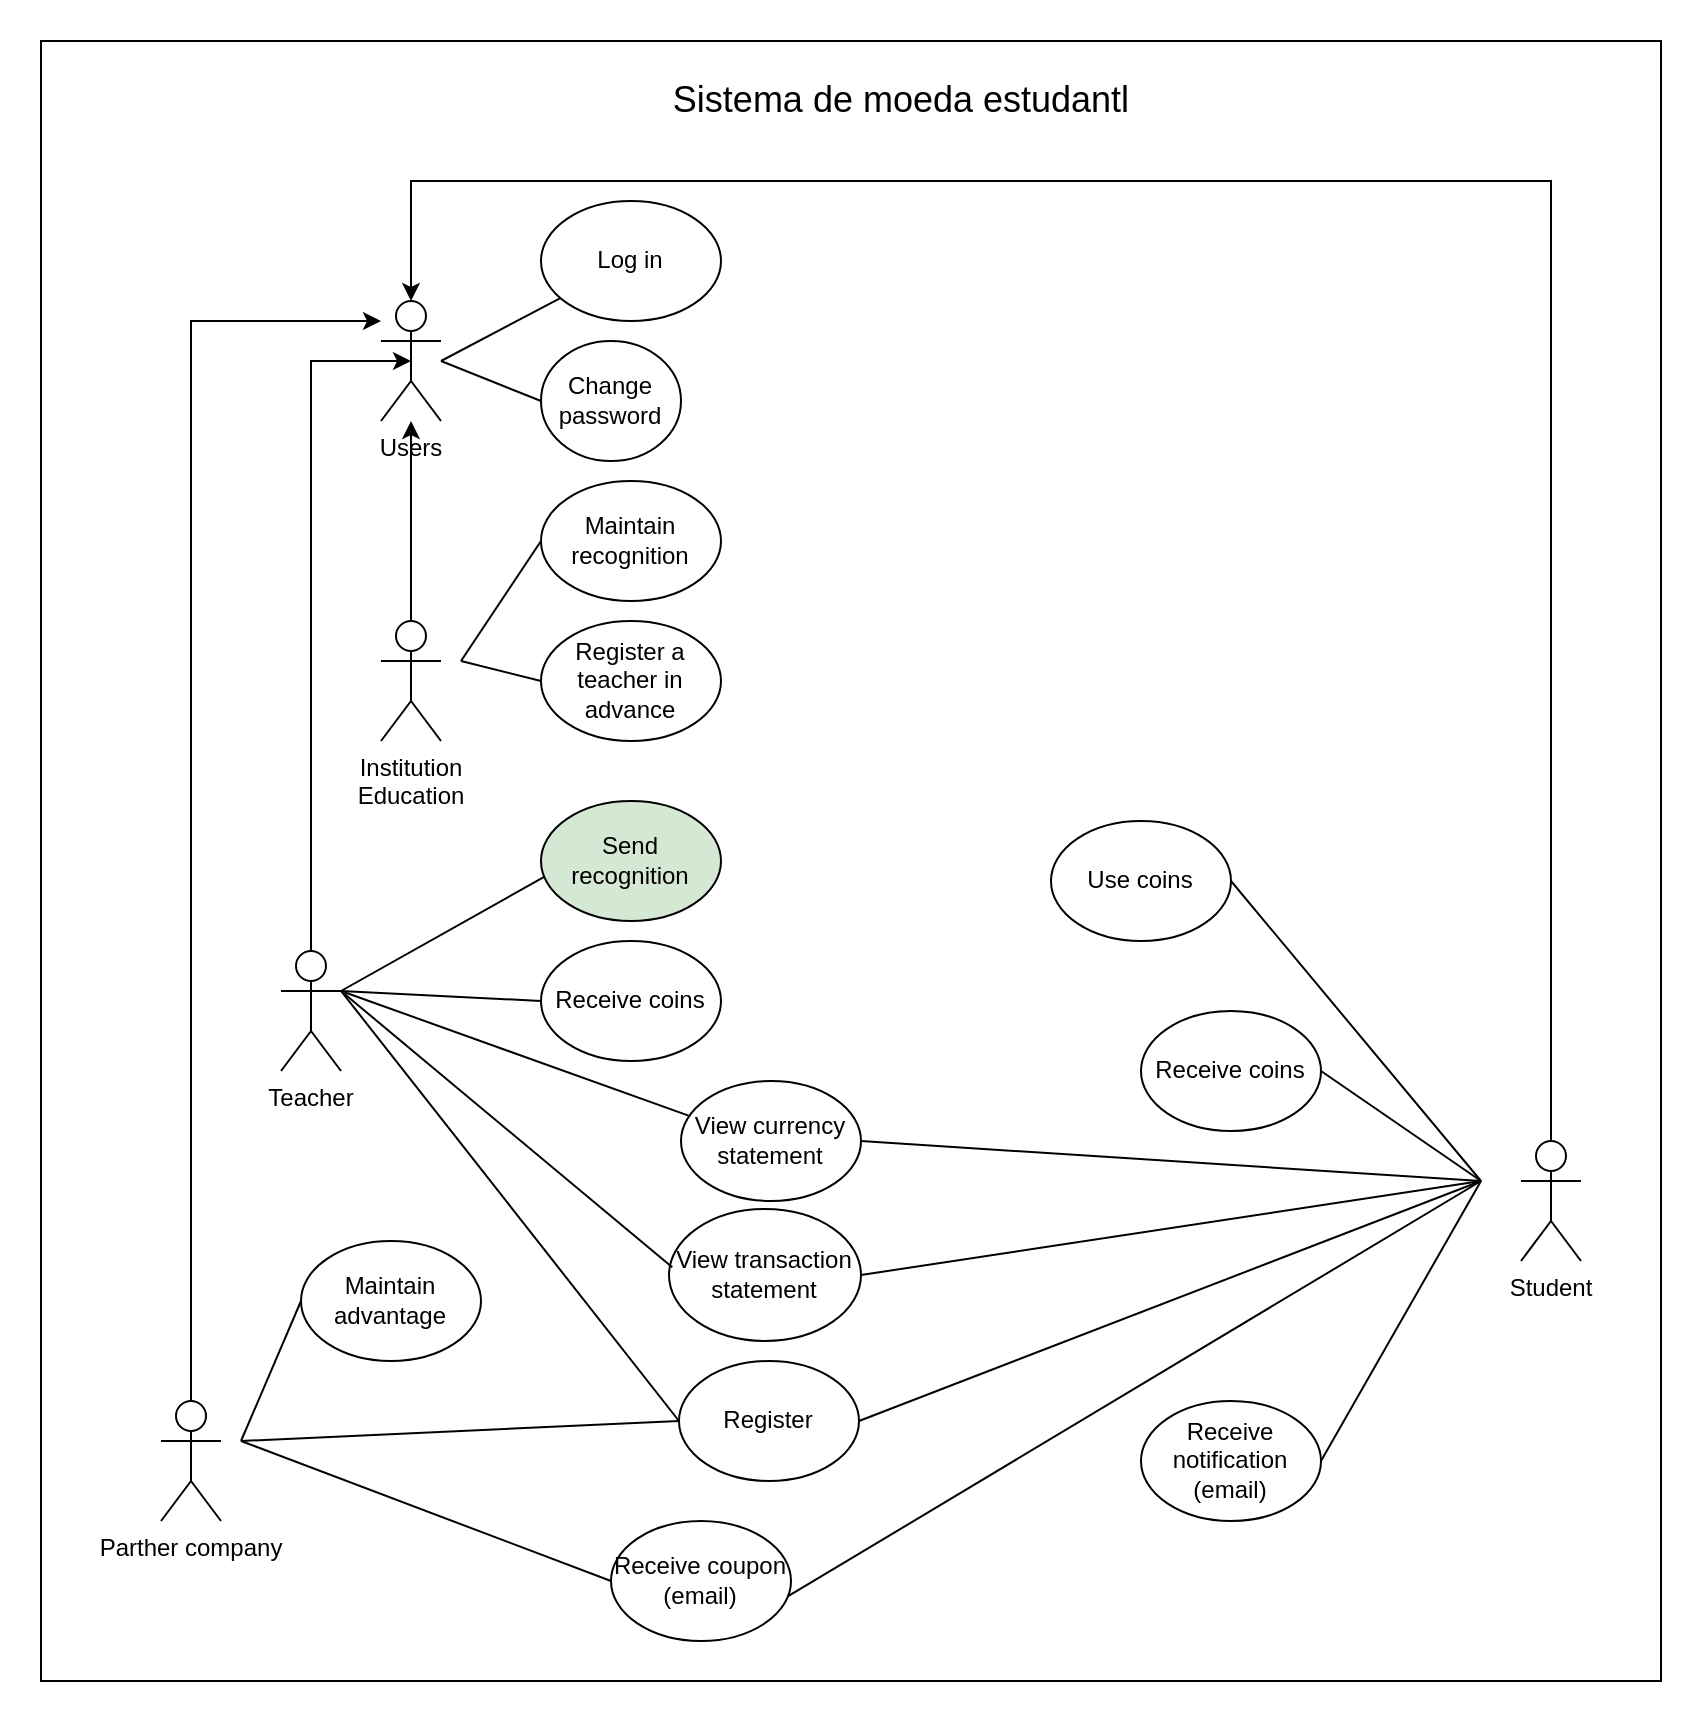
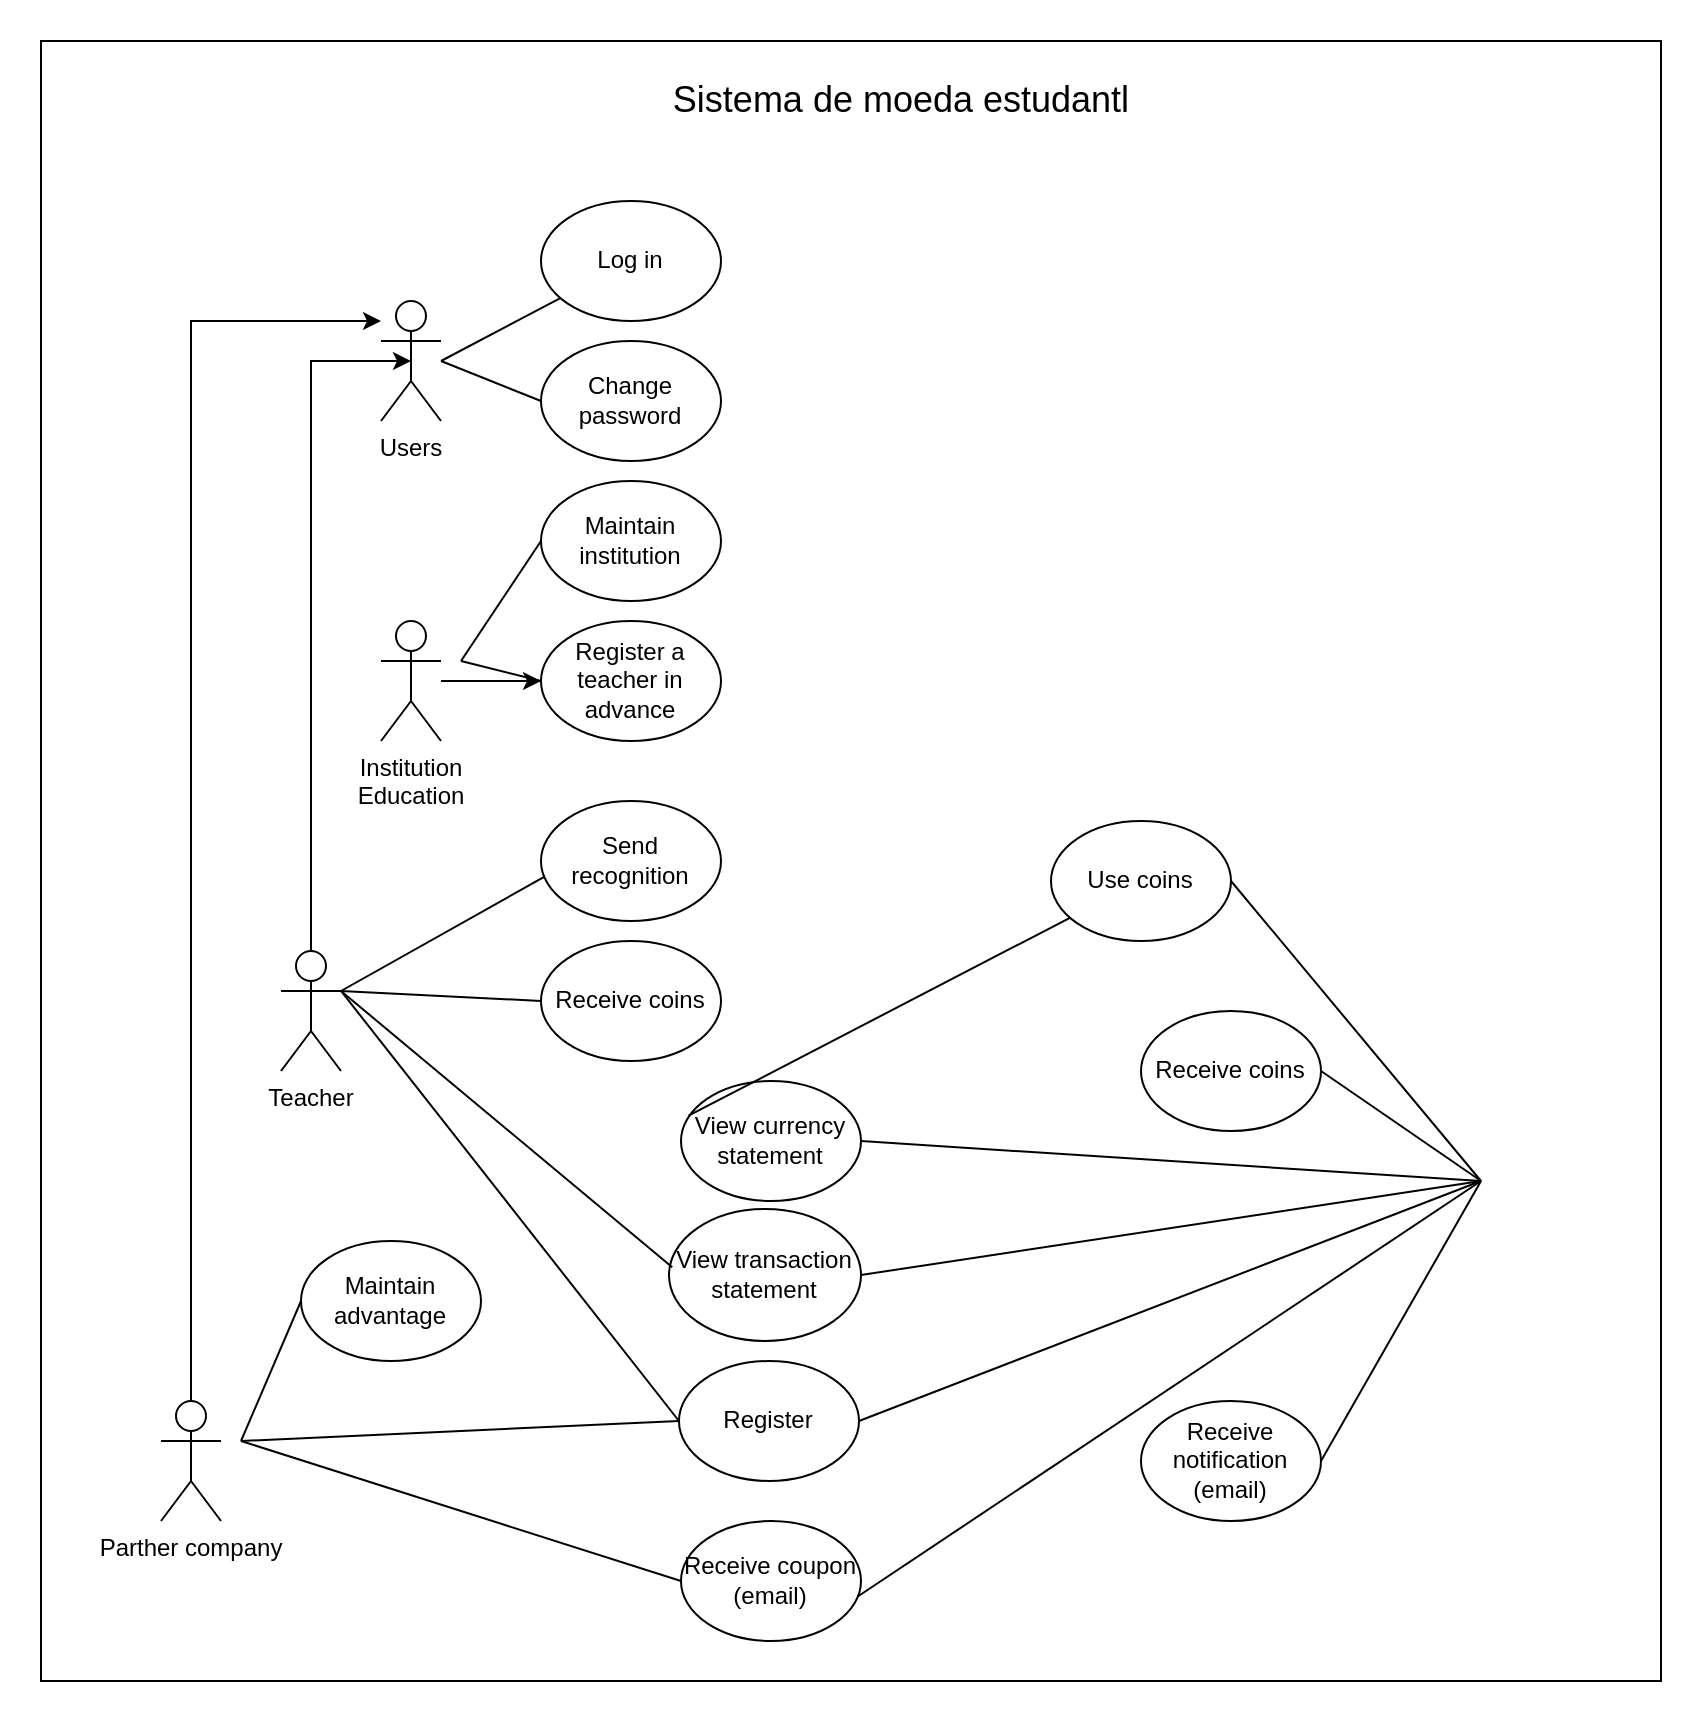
- <mxCell id="7" style="edgeStyle=orthogonalEdgeStyle;rounded=0;orthogonalLoop=1;jettySize=auto;html=1;" parent="1" source="8" target="3" edge="1"><mxGeometry relative="1" as="geometry"><Array as="points"><mxPoint x="775" y="90" /><mxPoint x="205" y="90" /></Array></mxGeometry></mxCell>
- <mxCell id="12" value="Change password" style="ellipse;whiteSpace=wrap;html=1;" parent="1" vertex="1"><mxGeometry x="270" y="170" width="70" height="60" as="geometry" /></mxCell>
+ <mxCell id="12" value="Change password" style="ellipse;whiteSpace=wrap;html=1;" parent="1" vertex="1"><mxGeometry x="270" y="170" width="90" height="60" as="geometry" /></mxCell>
- <mxCell id="14" style="edgeStyle=orthogonalEdgeStyle;rounded=0;orthogonalLoop=1;jettySize=auto;html=1;" parent="1" source="15" target="3" edge="1"><mxGeometry relative="1" as="geometry" /></mxCell>
+ <mxCell id="14" style="edgeStyle=orthogonalEdgeStyle;rounded=0;orthogonalLoop=1;jettySize=auto;html=1;" parent="1" source="15" target="18" edge="1"><mxGeometry relative="1" as="geometry" /></mxCell>
- <mxCell id="16" value="Maintain recognition" style="ellipse;whiteSpace=wrap;html=1;" parent="1" vertex="1"><mxGeometry x="270" y="240" width="90" height="60" as="geometry" /></mxCell>
+ <mxCell id="16" value="Maintain institution" style="ellipse;whiteSpace=wrap;html=1;" parent="1" vertex="1"><mxGeometry x="270" y="240" width="90" height="60" as="geometry" /></mxCell>
- <mxCell id="22" value="Send recognition" style="ellipse;whiteSpace=wrap;html=1;fillColor=#d5e8d4;" parent="1" vertex="1"><mxGeometry x="270" y="400" width="90" height="60" as="geometry" /></mxCell>
+ <mxCell id="22" value="Send recognition" style="ellipse;whiteSpace=wrap;html=1;" parent="1" vertex="1"><mxGeometry x="270" y="400" width="90" height="60" as="geometry" /></mxCell>
- <mxCell id="30" value="" style="endArrow=none;html=1;rounded=0;exitX=0.042;exitY=0.289;exitDx=0;exitDy=0;exitPerimeter=0;entryX=1;entryY=0.333;entryDx=0;entryDy=0;entryPerimeter=0;" parent="1" source="29" target="4" edge="1"><mxGeometry width="50" height="50" relative="1" as="geometry"><mxPoint x="180" y="560" as="sourcePoint" /><mxPoint x="180" y="500" as="targetPoint" /></mxGeometry></mxCell>
+ <mxCell id="30" value="" style="endArrow=none;html=1;rounded=0;exitX=0.042;exitY=0.289;exitDx=0;exitDy=0;exitPerimeter=0;" parent="1" source="29" target="38" edge="1"><mxGeometry width="50" height="50" relative="1" as="geometry"><mxPoint x="180" y="560" as="sourcePoint" /><mxPoint x="180" y="500" as="targetPoint" /></mxGeometry></mxCell>
- <mxCell id="8" value="&lt;div&gt;Student&lt;/div&gt;" style="shape=umlActor;verticalLabelPosition=bottom;verticalAlign=top;html=1;outlineConnect=0;" parent="1" vertex="1"><mxGeometry x="760" y="570" width="30" height="60" as="geometry" /></mxCell>
- <mxCell id="42" value="&lt;span style=&quot;font-size: 12px;&quot;&gt;Receive coupon (email)&lt;/span&gt;" style="ellipse;whiteSpace=wrap;html=1;" parent="1" vertex="1"><mxGeometry x="305" y="760" width="90" height="60" as="geometry" /></mxCell>
+ <mxCell id="42" value="&lt;span style=&quot;font-size: 12px;&quot;&gt;Receive coupon (email)&lt;/span&gt;" style="ellipse;whiteSpace=wrap;html=1;" parent="1" vertex="1"><mxGeometry x="340" y="760" width="90" height="60" as="geometry" /></mxCell>
